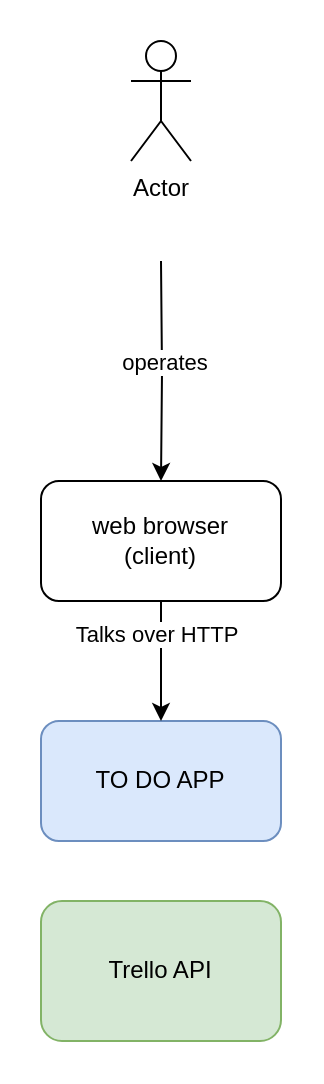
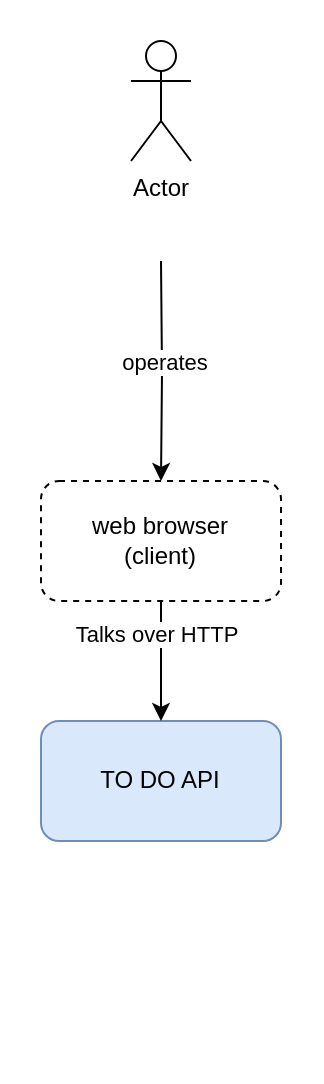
- <mxCell id="5" value="web browser&lt;div&gt;(client)&lt;/div&gt;" style="rounded=1;whiteSpace=wrap;html=1;" vertex="1" parent="1"><mxGeometry x="20" y="240" width="120" height="60" as="geometry" /></mxCell>
+ <mxCell id="5" value="web browser&lt;div&gt;(client)&lt;/div&gt;" style="rounded=1;whiteSpace=wrap;html=1;dashed=1;" vertex="1" parent="1"><mxGeometry x="20" y="240" width="120" height="60" as="geometry" /></mxCell>
- <mxCell id="2" value="TO DO APP" style="rounded=1;whiteSpace=wrap;html=1;fillColor=#dae8fc;strokeColor=#6c8ebf;" vertex="1" parent="1"><mxGeometry x="20" y="360" width="120" height="60" as="geometry" /></mxCell>
+ <mxCell id="2" value="TO DO API" style="rounded=1;whiteSpace=wrap;html=1;fillColor=#dae8fc;strokeColor=#6c8ebf;" vertex="1" parent="1"><mxGeometry x="20" y="360" width="120" height="60" as="geometry" /></mxCell>
- <mxCell id="8" value="Trello API" style="rounded=1;whiteSpace=wrap;html=1;fillColor=#d5e8d4;strokeColor=#82b366;" vertex="1" parent="1"><mxGeometry x="20" y="450" width="120" height="70" as="geometry" /></mxCell>
